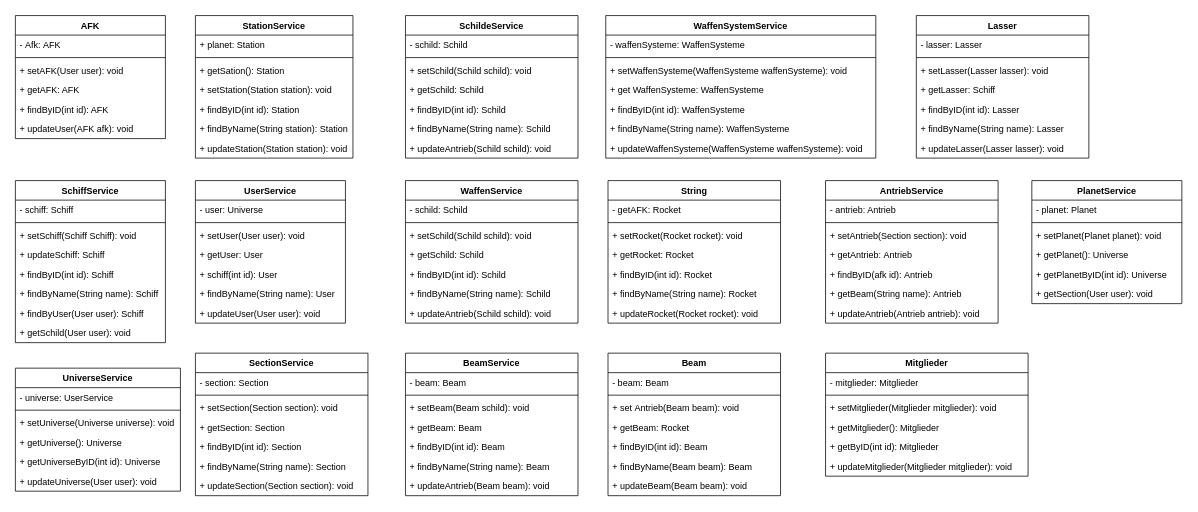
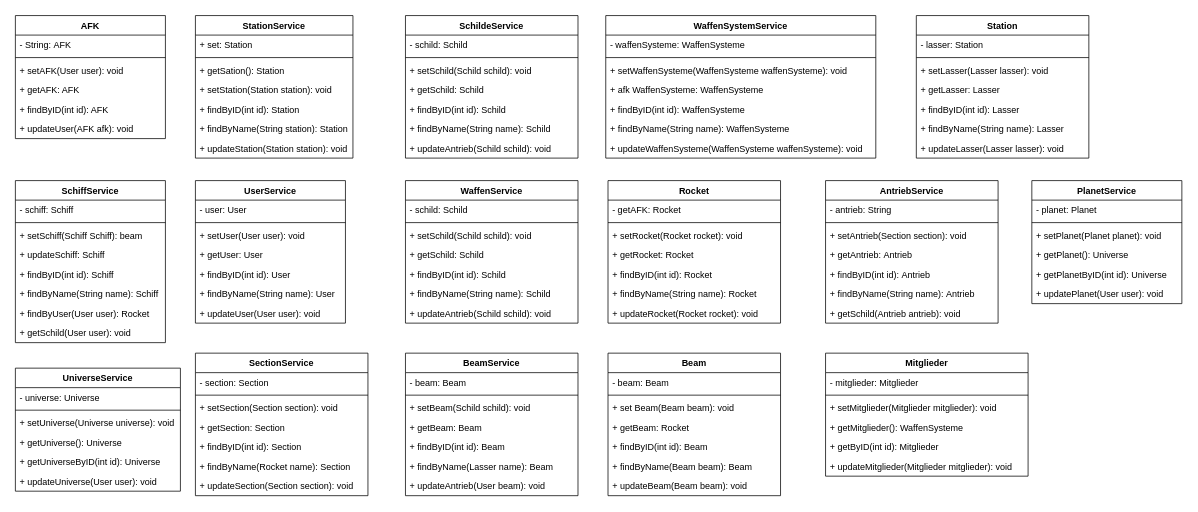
- <mxCell id="73" value="Lasser" style="swimlane;fontStyle=1;align=center;verticalAlign=top;childLayout=stackLayout;horizontal=1;startSize=26;horizontalStack=0;resizeParent=1;resizeParentMax=0;resizeLast=0;collapsible=1;marginBottom=0;" vertex="1" parent="1"><mxGeometry x="1221" y="20" width="230" height="190" as="geometry" /></mxCell>
+ <mxCell id="73" value="Station" style="swimlane;fontStyle=1;align=center;verticalAlign=top;childLayout=stackLayout;horizontal=1;startSize=26;horizontalStack=0;resizeParent=1;resizeParentMax=0;resizeLast=0;collapsible=1;marginBottom=0;" vertex="1" parent="1"><mxGeometry x="1221" y="20" width="230" height="190" as="geometry" /></mxCell>
- <mxCell id="12" value="- Afk: AFK" style="text;strokeColor=none;fillColor=none;align=left;verticalAlign=top;spacingLeft=4;spacingRight=4;overflow=hidden;rotatable=0;points=[[0,0.5],[1,0.5]];portConstraint=eastwest;" vertex="1" parent="11"><mxGeometry y="26" width="200" height="26" as="geometry" /></mxCell>
+ <mxCell id="12" value="- String: AFK" style="text;strokeColor=none;fillColor=none;align=left;verticalAlign=top;spacingLeft=4;spacingRight=4;overflow=hidden;rotatable=0;points=[[0,0.5],[1,0.5]];portConstraint=eastwest;" vertex="1" parent="11"><mxGeometry y="26" width="200" height="26" as="geometry" /></mxCell>
- <mxCell id="34" value="+ planet: Station " style="text;strokeColor=none;fillColor=none;align=left;verticalAlign=top;spacingLeft=4;spacingRight=4;overflow=hidden;rotatable=0;points=[[0,0.5],[1,0.5]];portConstraint=eastwest;" vertex="1" parent="33"><mxGeometry y="26" width="210" height="26" as="geometry" /></mxCell>
+ <mxCell id="34" value="+ set: Station " style="text;strokeColor=none;fillColor=none;align=left;verticalAlign=top;spacingLeft=4;spacingRight=4;overflow=hidden;rotatable=0;points=[[0,0.5],[1,0.5]];portConstraint=eastwest;" vertex="1" parent="33"><mxGeometry y="26" width="210" height="26" as="geometry" /></mxCell>
- <mxCell id="74" value="- lasser: Lasser" style="text;strokeColor=none;fillColor=none;align=left;verticalAlign=top;spacingLeft=4;spacingRight=4;overflow=hidden;rotatable=0;points=[[0,0.5],[1,0.5]];portConstraint=eastwest;" vertex="1" parent="73"><mxGeometry y="26" width="230" height="26" as="geometry" /></mxCell>
+ <mxCell id="74" value="- lasser: Station" style="text;strokeColor=none;fillColor=none;align=left;verticalAlign=top;spacingLeft=4;spacingRight=4;overflow=hidden;rotatable=0;points=[[0,0.5],[1,0.5]];portConstraint=eastwest;" vertex="1" parent="73"><mxGeometry y="26" width="230" height="26" as="geometry" /></mxCell>
- <mxCell id="69" value="+ get WaffenSysteme: WaffenSysteme" style="text;strokeColor=none;fillColor=none;align=left;verticalAlign=top;spacingLeft=4;spacingRight=4;overflow=hidden;rotatable=0;points=[[0,0.5],[1,0.5]];portConstraint=eastwest;" vertex="1" parent="65"><mxGeometry y="86" width="360" height="26" as="geometry" /></mxCell>
+ <mxCell id="69" value="+ afk WaffenSysteme: WaffenSysteme" style="text;strokeColor=none;fillColor=none;align=left;verticalAlign=top;spacingLeft=4;spacingRight=4;overflow=hidden;rotatable=0;points=[[0,0.5],[1,0.5]];portConstraint=eastwest;" vertex="1" parent="65"><mxGeometry y="86" width="360" height="26" as="geometry" /></mxCell>
- <mxCell id="77" value="+ getLasser: Schiff" style="text;strokeColor=none;fillColor=none;align=left;verticalAlign=top;spacingLeft=4;spacingRight=4;overflow=hidden;rotatable=0;points=[[0,0.5],[1,0.5]];portConstraint=eastwest;" vertex="1" parent="73"><mxGeometry y="86" width="230" height="26" as="geometry" /></mxCell>
+ <mxCell id="77" value="+ getLasser: Lasser" style="text;strokeColor=none;fillColor=none;align=left;verticalAlign=top;spacingLeft=4;spacingRight=4;overflow=hidden;rotatable=0;points=[[0,0.5],[1,0.5]];portConstraint=eastwest;" vertex="1" parent="73"><mxGeometry y="86" width="230" height="26" as="geometry" /></mxCell>
- <mxCell id="57" value="String" style="swimlane;fontStyle=1;align=center;verticalAlign=top;childLayout=stackLayout;horizontal=1;startSize=26;horizontalStack=0;resizeParent=1;resizeParentMax=0;resizeLast=0;collapsible=1;marginBottom=0;" vertex="1" parent="1"><mxGeometry x="810" y="240" width="230" height="190" as="geometry" /></mxCell>
+ <mxCell id="57" value="Rocket" style="swimlane;fontStyle=1;align=center;verticalAlign=top;childLayout=stackLayout;horizontal=1;startSize=26;horizontalStack=0;resizeParent=1;resizeParentMax=0;resizeLast=0;collapsible=1;marginBottom=0;" vertex="1" parent="1"><mxGeometry x="810" y="240" width="230" height="190" as="geometry" /></mxCell>
- <mxCell id="42" value="- user: Universe" style="text;strokeColor=none;fillColor=none;align=left;verticalAlign=top;spacingLeft=4;spacingRight=4;overflow=hidden;rotatable=0;points=[[0,0.5],[1,0.5]];portConstraint=eastwest;" vertex="1" parent="41"><mxGeometry y="26" width="200" height="26" as="geometry" /></mxCell>
+ <mxCell id="42" value="- user: User" style="text;strokeColor=none;fillColor=none;align=left;verticalAlign=top;spacingLeft=4;spacingRight=4;overflow=hidden;rotatable=0;points=[[0,0.5],[1,0.5]];portConstraint=eastwest;" vertex="1" parent="41"><mxGeometry y="26" width="200" height="26" as="geometry" /></mxCell>
- <mxCell id="82" value="- antrieb: Antrieb" style="text;strokeColor=none;fillColor=none;align=left;verticalAlign=top;spacingLeft=4;spacingRight=4;overflow=hidden;rotatable=0;points=[[0,0.5],[1,0.5]];portConstraint=eastwest;" vertex="1" parent="81"><mxGeometry y="26" width="230" height="26" as="geometry" /></mxCell>
+ <mxCell id="82" value="- antrieb: String" style="text;strokeColor=none;fillColor=none;align=left;verticalAlign=top;spacingLeft=4;spacingRight=4;overflow=hidden;rotatable=0;points=[[0,0.5],[1,0.5]];portConstraint=eastwest;" vertex="1" parent="81"><mxGeometry y="26" width="230" height="26" as="geometry" /></mxCell>
- <mxCell id="5" value="+ setSchiff(Schiff Schiff): void" style="text;strokeColor=none;fillColor=none;align=left;verticalAlign=top;spacingLeft=4;spacingRight=4;overflow=hidden;rotatable=0;points=[[0,0.5],[1,0.5]];portConstraint=eastwest;" vertex="1" parent="2"><mxGeometry y="60" width="200" height="26" as="geometry" /></mxCell>
+ <mxCell id="5" value="+ setSchiff(Schiff Schiff): beam" style="text;strokeColor=none;fillColor=none;align=left;verticalAlign=top;spacingLeft=4;spacingRight=4;overflow=hidden;rotatable=0;points=[[0,0.5],[1,0.5]];portConstraint=eastwest;" vertex="1" parent="2"><mxGeometry y="60" width="200" height="26" as="geometry" /></mxCell>
- <mxCell id="46" value="+ schiff(int id): User  " style="text;strokeColor=none;fillColor=none;align=left;verticalAlign=top;spacingLeft=4;spacingRight=4;overflow=hidden;rotatable=0;points=[[0,0.5],[1,0.5]];portConstraint=eastwest;" vertex="1" parent="41"><mxGeometry y="112" width="200" height="26" as="geometry" /></mxCell>
+ <mxCell id="46" value="+ findByID(int id): User  " style="text;strokeColor=none;fillColor=none;align=left;verticalAlign=top;spacingLeft=4;spacingRight=4;overflow=hidden;rotatable=0;points=[[0,0.5],[1,0.5]];portConstraint=eastwest;" vertex="1" parent="41"><mxGeometry y="112" width="200" height="26" as="geometry" /></mxCell>
- <mxCell id="86" value="+ findByID(afk id): Antrieb  " style="text;strokeColor=none;fillColor=none;align=left;verticalAlign=top;spacingLeft=4;spacingRight=4;overflow=hidden;rotatable=0;points=[[0,0.5],[1,0.5]];portConstraint=eastwest;" vertex="1" parent="81"><mxGeometry y="112" width="230" height="26" as="geometry" /></mxCell>
+ <mxCell id="86" value="+ findByID(int id): Antrieb  " style="text;strokeColor=none;fillColor=none;align=left;verticalAlign=top;spacingLeft=4;spacingRight=4;overflow=hidden;rotatable=0;points=[[0,0.5],[1,0.5]];portConstraint=eastwest;" vertex="1" parent="81"><mxGeometry y="112" width="230" height="26" as="geometry" /></mxCell>
- <mxCell id="87" value="+ getBeam(String name): Antrieb  " style="text;strokeColor=none;fillColor=none;align=left;verticalAlign=top;spacingLeft=4;spacingRight=4;overflow=hidden;rotatable=0;points=[[0,0.5],[1,0.5]];portConstraint=eastwest;" vertex="1" parent="81"><mxGeometry y="138" width="230" height="26" as="geometry" /></mxCell>
+ <mxCell id="87" value="+ findByName(String name): Antrieb  " style="text;strokeColor=none;fillColor=none;align=left;verticalAlign=top;spacingLeft=4;spacingRight=4;overflow=hidden;rotatable=0;points=[[0,0.5],[1,0.5]];portConstraint=eastwest;" vertex="1" parent="81"><mxGeometry y="138" width="230" height="26" as="geometry" /></mxCell>
- <mxCell id="95" value="+ getSection(User user): void  " style="text;strokeColor=none;fillColor=none;align=left;verticalAlign=top;spacingLeft=4;spacingRight=4;overflow=hidden;rotatable=0;points=[[0,0.5],[1,0.5]];portConstraint=eastwest;" vertex="1" parent="89"><mxGeometry y="138" width="200" height="26" as="geometry" /></mxCell>
+ <mxCell id="95" value="+ updatePlanet(User user): void  " style="text;strokeColor=none;fillColor=none;align=left;verticalAlign=top;spacingLeft=4;spacingRight=4;overflow=hidden;rotatable=0;points=[[0,0.5],[1,0.5]];portConstraint=eastwest;" vertex="1" parent="89"><mxGeometry y="138" width="200" height="26" as="geometry" /></mxCell>
- <mxCell id="9" value="+ findByUser(User user): Schiff" style="text;strokeColor=none;fillColor=none;align=left;verticalAlign=top;spacingLeft=4;spacingRight=4;overflow=hidden;rotatable=0;points=[[0,0.5],[1,0.5]];portConstraint=eastwest;" vertex="1" parent="2"><mxGeometry y="164" width="200" height="26" as="geometry" /></mxCell>
+ <mxCell id="9" value="+ findByUser(User user): Rocket" style="text;strokeColor=none;fillColor=none;align=left;verticalAlign=top;spacingLeft=4;spacingRight=4;overflow=hidden;rotatable=0;points=[[0,0.5],[1,0.5]];portConstraint=eastwest;" vertex="1" parent="2"><mxGeometry y="164" width="200" height="26" as="geometry" /></mxCell>
- <mxCell id="88" value="+ updateAntrieb(Antrieb antrieb): void  " style="text;strokeColor=none;fillColor=none;align=left;verticalAlign=top;spacingLeft=4;spacingRight=4;overflow=hidden;rotatable=0;points=[[0,0.5],[1,0.5]];portConstraint=eastwest;" vertex="1" parent="81"><mxGeometry y="164" width="230" height="26" as="geometry" /></mxCell>
+ <mxCell id="88" value="+ getSchild(Antrieb antrieb): void  " style="text;strokeColor=none;fillColor=none;align=left;verticalAlign=top;spacingLeft=4;spacingRight=4;overflow=hidden;rotatable=0;points=[[0,0.5],[1,0.5]];portConstraint=eastwest;" vertex="1" parent="81"><mxGeometry y="164" width="230" height="26" as="geometry" /></mxCell>
- <mxCell id="27" value="- universe: UserService " style="text;strokeColor=none;fillColor=none;align=left;verticalAlign=top;spacingLeft=4;spacingRight=4;overflow=hidden;rotatable=0;points=[[0,0.5],[1,0.5]];portConstraint=eastwest;" vertex="1" parent="26"><mxGeometry y="26" width="220" height="26" as="geometry" /></mxCell>
+ <mxCell id="27" value="- universe: Universe " style="text;strokeColor=none;fillColor=none;align=left;verticalAlign=top;spacingLeft=4;spacingRight=4;overflow=hidden;rotatable=0;points=[[0,0.5],[1,0.5]];portConstraint=eastwest;" vertex="1" parent="26"><mxGeometry y="26" width="220" height="26" as="geometry" /></mxCell>
- <mxCell id="107" value="+ setBeam(Beam schild): void" style="text;strokeColor=none;fillColor=none;align=left;verticalAlign=top;spacingLeft=4;spacingRight=4;overflow=hidden;rotatable=0;points=[[0,0.5],[1,0.5]];portConstraint=eastwest;" vertex="1" parent="104"><mxGeometry y="60" width="230" height="26" as="geometry" /></mxCell>
+ <mxCell id="107" value="+ setBeam(Schild schild): void" style="text;strokeColor=none;fillColor=none;align=left;verticalAlign=top;spacingLeft=4;spacingRight=4;overflow=hidden;rotatable=0;points=[[0,0.5],[1,0.5]];portConstraint=eastwest;" vertex="1" parent="104"><mxGeometry y="60" width="230" height="26" as="geometry" /></mxCell>
- <mxCell id="99" value="+ set Antrieb(Beam beam): void" style="text;strokeColor=none;fillColor=none;align=left;verticalAlign=top;spacingLeft=4;spacingRight=4;overflow=hidden;rotatable=0;points=[[0,0.5],[1,0.5]];portConstraint=eastwest;" vertex="1" parent="96"><mxGeometry y="60" width="230" height="26" as="geometry" /></mxCell>
+ <mxCell id="99" value="+ set Beam(Beam beam): void" style="text;strokeColor=none;fillColor=none;align=left;verticalAlign=top;spacingLeft=4;spacingRight=4;overflow=hidden;rotatable=0;points=[[0,0.5],[1,0.5]];portConstraint=eastwest;" vertex="1" parent="96"><mxGeometry y="60" width="230" height="26" as="geometry" /></mxCell>
- <mxCell id="124" value="+ getMitglieder(): Mitglieder" style="text;strokeColor=none;fillColor=none;align=left;verticalAlign=top;spacingLeft=4;spacingRight=4;overflow=hidden;rotatable=0;points=[[0,0.5],[1,0.5]];portConstraint=eastwest;" vertex="1" parent="120"><mxGeometry y="86" width="270" height="26" as="geometry" /></mxCell>
+ <mxCell id="124" value="+ getMitglieder(): WaffenSysteme" style="text;strokeColor=none;fillColor=none;align=left;verticalAlign=top;spacingLeft=4;spacingRight=4;overflow=hidden;rotatable=0;points=[[0,0.5],[1,0.5]];portConstraint=eastwest;" vertex="1" parent="120"><mxGeometry y="86" width="270" height="26" as="geometry" /></mxCell>
- <mxCell id="118" value="+ findByName(String name): Section  " style="text;strokeColor=none;fillColor=none;align=left;verticalAlign=top;spacingLeft=4;spacingRight=4;overflow=hidden;rotatable=0;points=[[0,0.5],[1,0.5]];portConstraint=eastwest;" vertex="1" parent="112"><mxGeometry y="138" width="230" height="26" as="geometry" /></mxCell>
+ <mxCell id="118" value="+ findByName(Rocket name): Section  " style="text;strokeColor=none;fillColor=none;align=left;verticalAlign=top;spacingLeft=4;spacingRight=4;overflow=hidden;rotatable=0;points=[[0,0.5],[1,0.5]];portConstraint=eastwest;" vertex="1" parent="112"><mxGeometry y="138" width="230" height="26" as="geometry" /></mxCell>
- <mxCell id="110" value="+ findByName(String name): Beam  " style="text;strokeColor=none;fillColor=none;align=left;verticalAlign=top;spacingLeft=4;spacingRight=4;overflow=hidden;rotatable=0;points=[[0,0.5],[1,0.5]];portConstraint=eastwest;" vertex="1" parent="104"><mxGeometry y="138" width="230" height="26" as="geometry" /></mxCell>
+ <mxCell id="110" value="+ findByName(Lasser name): Beam  " style="text;strokeColor=none;fillColor=none;align=left;verticalAlign=top;spacingLeft=4;spacingRight=4;overflow=hidden;rotatable=0;points=[[0,0.5],[1,0.5]];portConstraint=eastwest;" vertex="1" parent="104"><mxGeometry y="138" width="230" height="26" as="geometry" /></mxCell>
- <mxCell id="111" value="+ updateAntrieb(Beam beam): void  " style="text;strokeColor=none;fillColor=none;align=left;verticalAlign=top;spacingLeft=4;spacingRight=4;overflow=hidden;rotatable=0;points=[[0,0.5],[1,0.5]];portConstraint=eastwest;" vertex="1" parent="104"><mxGeometry y="164" width="230" height="26" as="geometry" /></mxCell>
+ <mxCell id="111" value="+ updateAntrieb(User beam): void  " style="text;strokeColor=none;fillColor=none;align=left;verticalAlign=top;spacingLeft=4;spacingRight=4;overflow=hidden;rotatable=0;points=[[0,0.5],[1,0.5]];portConstraint=eastwest;" vertex="1" parent="104"><mxGeometry y="164" width="230" height="26" as="geometry" /></mxCell>
